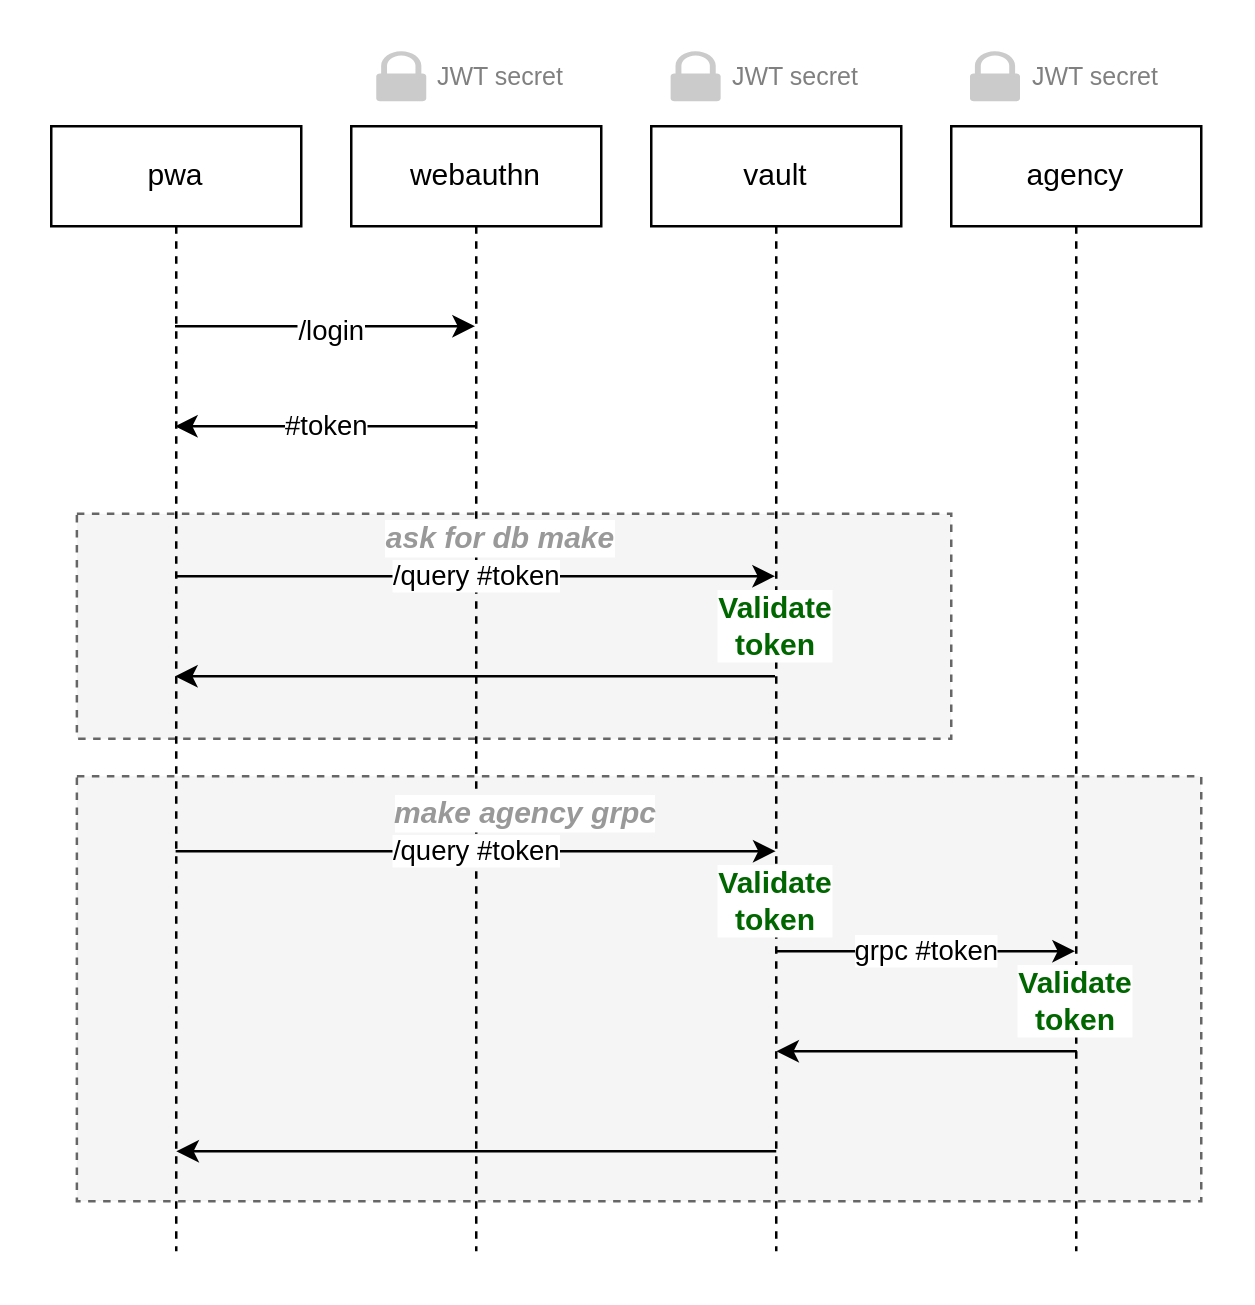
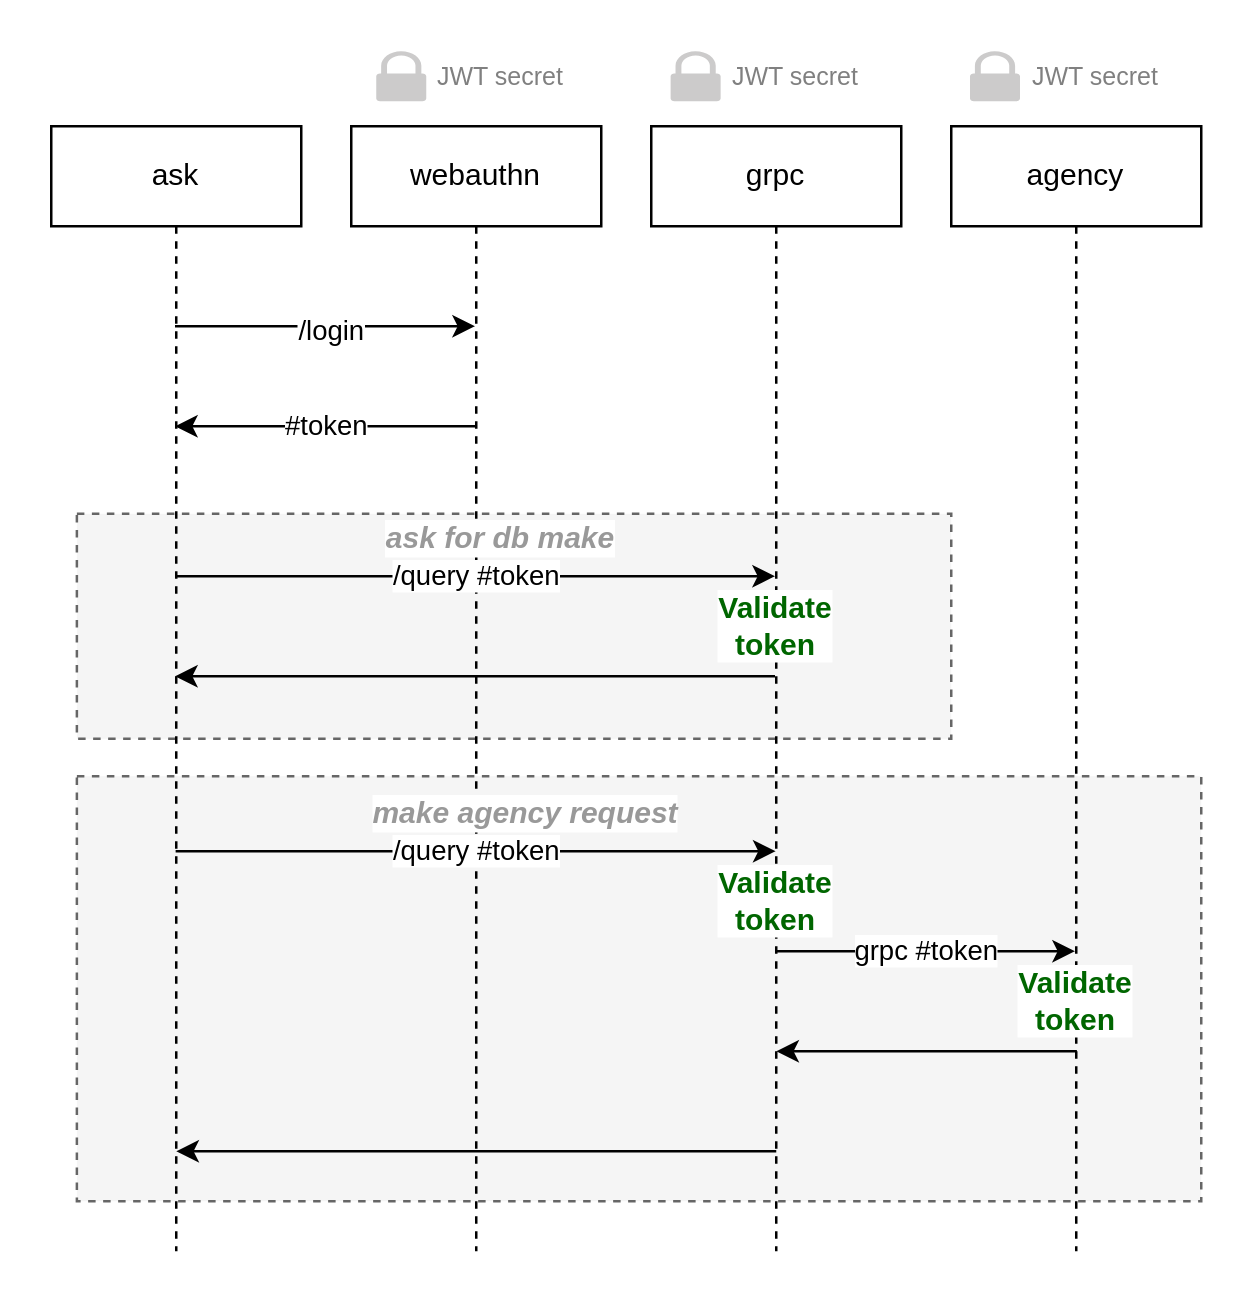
- <mxCell id="4" value="pwa" style="shape=umlLifeline;perimeter=lifelinePerimeter;whiteSpace=wrap;html=1;container=1;collapsible=0;recursiveResize=0;outlineConnect=0;" vertex="1" parent="1"><mxGeometry x="20" y="50" width="100" height="450" as="geometry" /></mxCell>
+ <mxCell id="4" value="ask" style="shape=umlLifeline;perimeter=lifelinePerimeter;whiteSpace=wrap;html=1;container=1;collapsible=0;recursiveResize=0;outlineConnect=0;" vertex="1" parent="1"><mxGeometry x="20" y="50" width="100" height="450" as="geometry" /></mxCell>
- <mxCell id="6" value="vault" style="shape=umlLifeline;perimeter=lifelinePerimeter;whiteSpace=wrap;html=1;container=1;collapsible=0;recursiveResize=0;outlineConnect=0;" vertex="1" parent="1"><mxGeometry x="260" y="50" width="100" height="450" as="geometry" /></mxCell>
+ <mxCell id="6" value="grpc" style="shape=umlLifeline;perimeter=lifelinePerimeter;whiteSpace=wrap;html=1;container=1;collapsible=0;recursiveResize=0;outlineConnect=0;" vertex="1" parent="1"><mxGeometry x="260" y="50" width="100" height="450" as="geometry" /></mxCell>
- <mxCell id="19" value="&lt;font color=&quot;#999999&quot;&gt;&lt;i&gt;make agency grpc&lt;/i&gt;&lt;/font&gt;" style="text;html=1;strokeColor=none;fillColor=none;align=center;verticalAlign=middle;whiteSpace=wrap;rounded=0;fontStyle=1;labelBackgroundColor=#ffffff;fontColor=#006600;" vertex="1" parent="1"><mxGeometry x="140.25" y="320" width="139.75" height="10" as="geometry" /></mxCell>
+ <mxCell id="19" value="&lt;font color=&quot;#999999&quot;&gt;&lt;i&gt;make agency request&lt;/i&gt;&lt;/font&gt;" style="text;html=1;strokeColor=none;fillColor=none;align=center;verticalAlign=middle;whiteSpace=wrap;rounded=0;fontStyle=1;labelBackgroundColor=#ffffff;fontColor=#006600;" vertex="1" parent="1"><mxGeometry x="140.25" y="320" width="139.75" height="10" as="geometry" /></mxCell>
